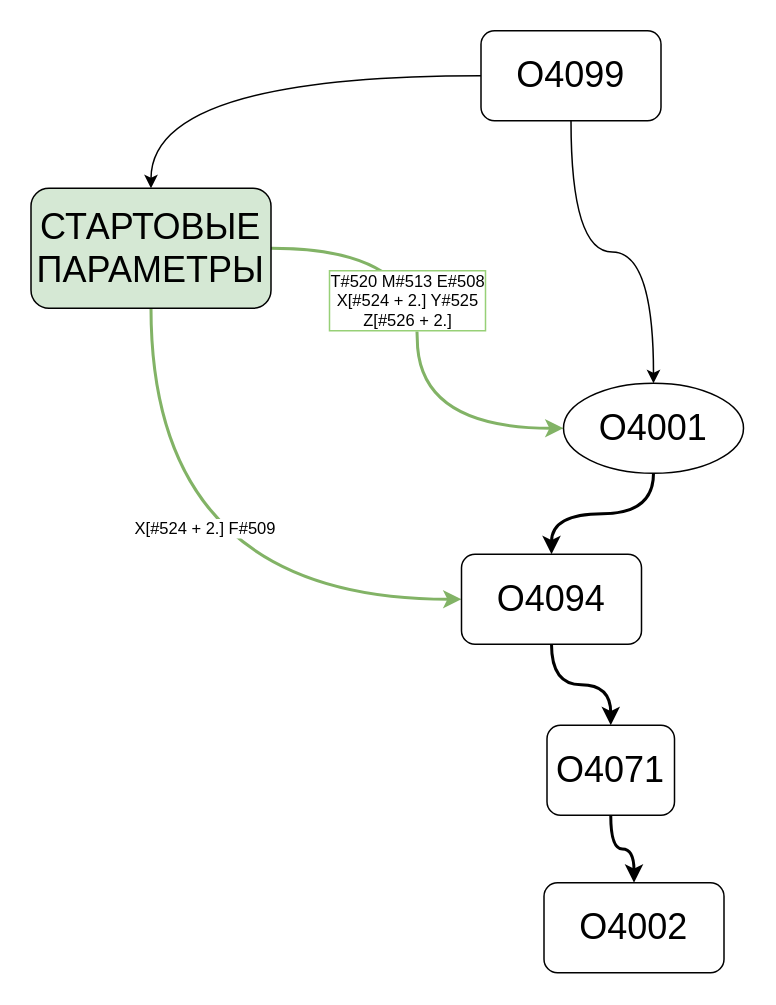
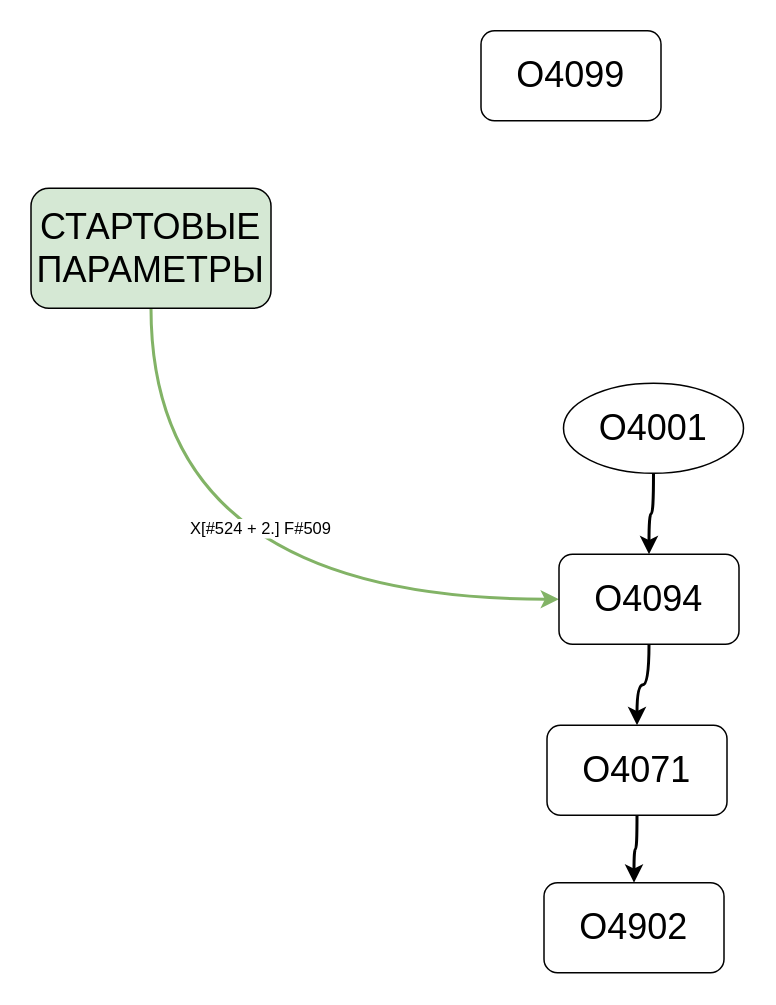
- <mxCell id="2" style="edgeStyle=orthogonalEdgeStyle;curved=1;rounded=0;orthogonalLoop=1;jettySize=auto;html=1;exitX=0;exitY=0.5;exitDx=0;exitDy=0;entryX=0.5;entryY=0;entryDx=0;entryDy=0;" edge="1" parent="1" source="4" target="9"><mxGeometry relative="1" as="geometry" /></mxCell>
- <mxCell id="3" style="edgeStyle=orthogonalEdgeStyle;curved=1;rounded=0;orthogonalLoop=1;jettySize=auto;html=1;exitX=0.5;exitY=1;exitDx=0;exitDy=0;entryX=0.5;entryY=0;entryDx=0;entryDy=0;" edge="1" parent="1" source="4" target="11"><mxGeometry relative="1" as="geometry" /></mxCell>
- <mxCell id="5" style="edgeStyle=orthogonalEdgeStyle;curved=1;rounded=0;orthogonalLoop=1;jettySize=auto;html=1;exitX=1;exitY=0.5;exitDx=0;exitDy=0;entryX=0;entryY=0.5;entryDx=0;entryDy=0;fillColor=#d5e8d4;strokeColor=#82b366;strokeWidth=2;" edge="1" parent="1" source="9" target="11"><mxGeometry relative="1" as="geometry" /></mxCell>
- <mxCell id="6" value="T#520 M#513 E#508&lt;br&gt;X[#524 + 2.] Y#525&lt;br&gt;&amp;nbsp;Z[#526 + 2.]&amp;nbsp;" style="edgeLabel;html=1;align=center;verticalAlign=middle;resizable=0;points=[];labelBorderColor=#97D077;" vertex="1" connectable="0" parent="5"><mxGeometry x="-0.171" y="-7" relative="1" as="geometry"><mxPoint y="1" as="offset" /></mxGeometry></mxCell>
- <mxCell id="13" value="&lt;span style=&quot;font-size: 24px&quot;&gt;O4094&lt;/span&gt;" style="rounded=1;whiteSpace=wrap;html=1;" vertex="1" parent="1"><mxGeometry x="307" y="369" width="120" height="60" as="geometry" /></mxCell>
+ <mxCell id="13" value="&lt;span style=&quot;font-size: 24px&quot;&gt;O4094&lt;/span&gt;" style="rounded=1;whiteSpace=wrap;html=1;" vertex="1" parent="1"><mxGeometry x="372" y="369" width="120" height="60" as="geometry" /></mxCell>
- <mxCell id="15" value="&lt;span style=&quot;font-size: 24px&quot;&gt;O4071&lt;/span&gt;" style="rounded=1;whiteSpace=wrap;html=1;" vertex="1" parent="1"><mxGeometry x="364" y="483" width="85" height="60" as="geometry" /></mxCell>
+ <mxCell id="15" value="&lt;span style=&quot;font-size: 24px&quot;&gt;O4071&lt;/span&gt;" style="rounded=1;whiteSpace=wrap;html=1;" vertex="1" parent="1"><mxGeometry x="364" y="483" width="120" height="60" as="geometry" /></mxCell>
- <mxCell id="16" value="&lt;span style=&quot;font-size: 24px&quot;&gt;O4002&lt;/span&gt;" style="rounded=1;whiteSpace=wrap;html=1;" vertex="1" parent="1"><mxGeometry x="362" y="588" width="120" height="60" as="geometry" /></mxCell>
+ <mxCell id="16" value="&lt;span style=&quot;font-size: 24px&quot;&gt;O4902&lt;/span&gt;" style="rounded=1;whiteSpace=wrap;html=1;" vertex="1" parent="1"><mxGeometry x="362" y="588" width="120" height="60" as="geometry" /></mxCell>
